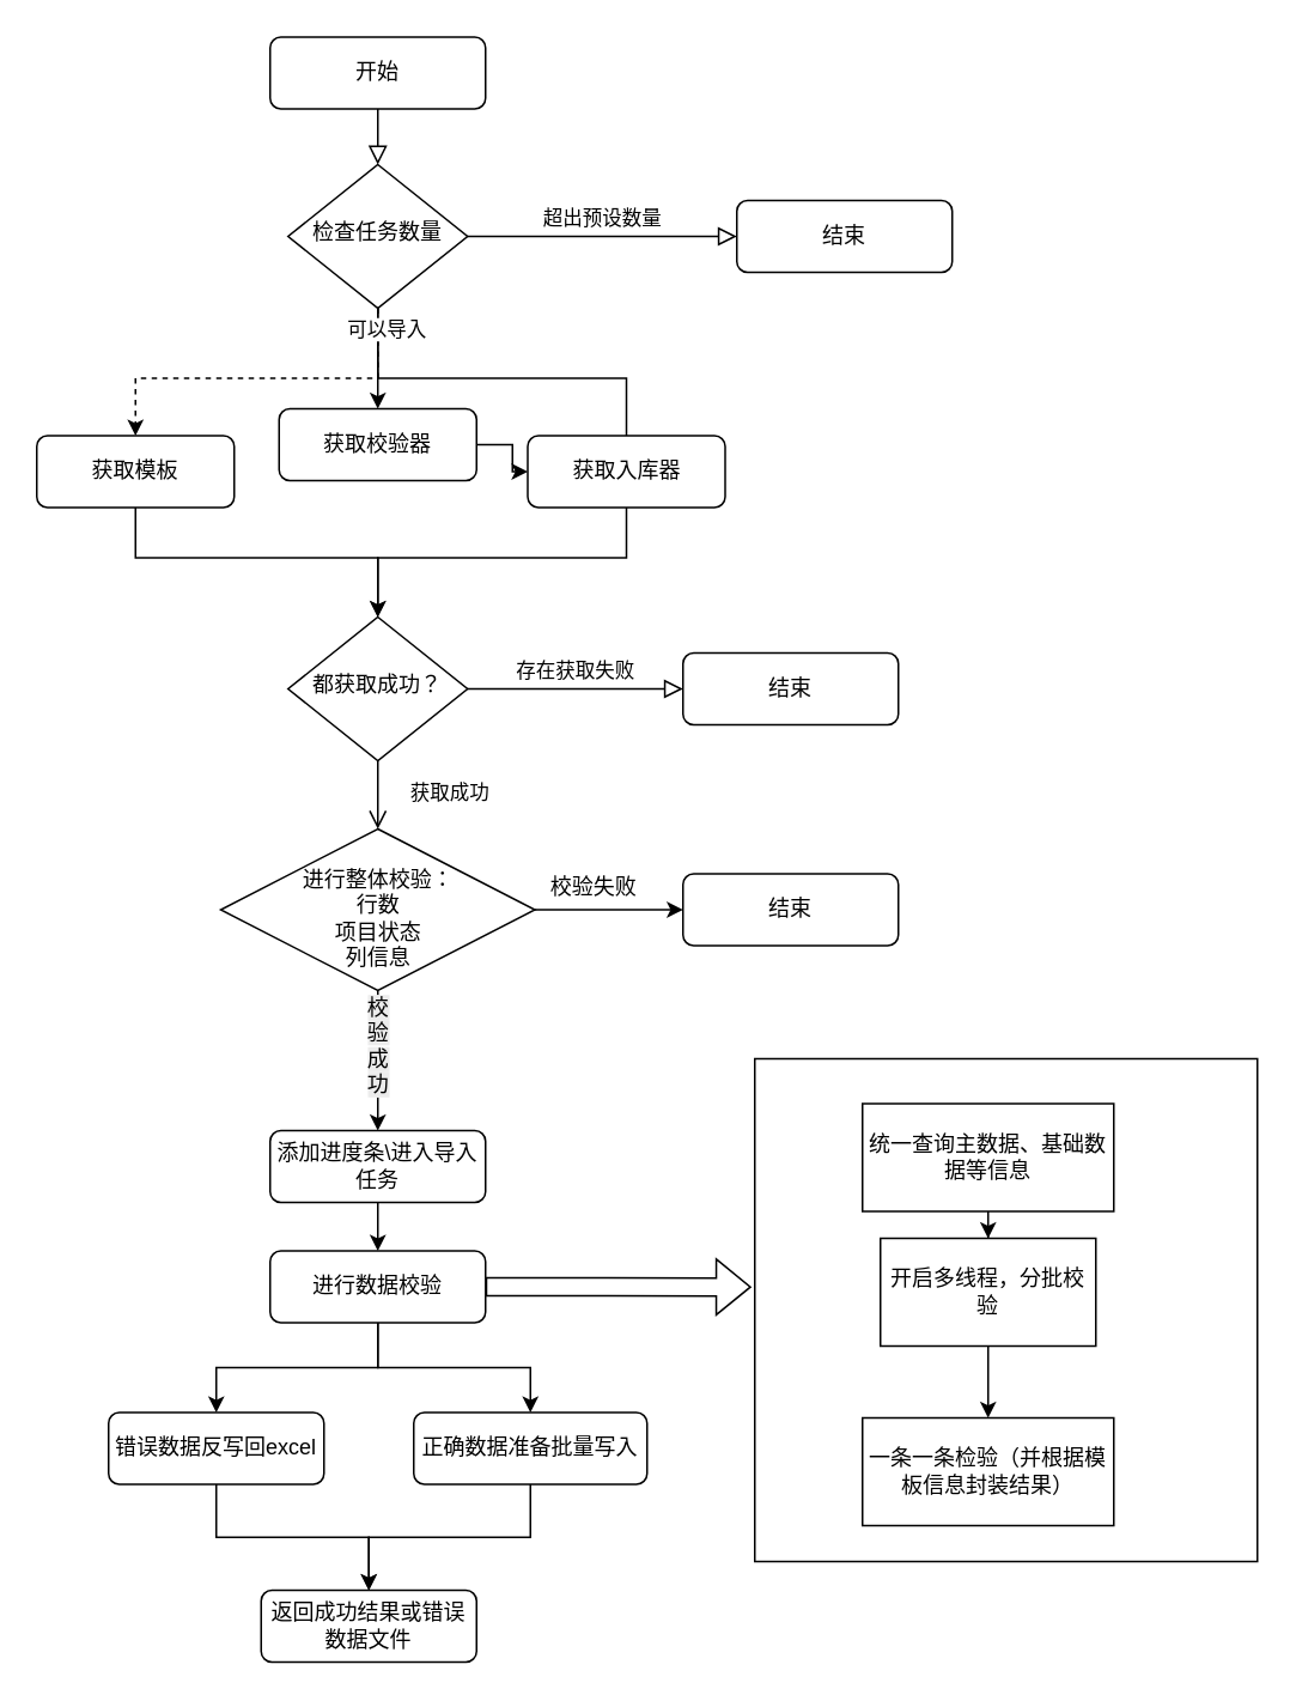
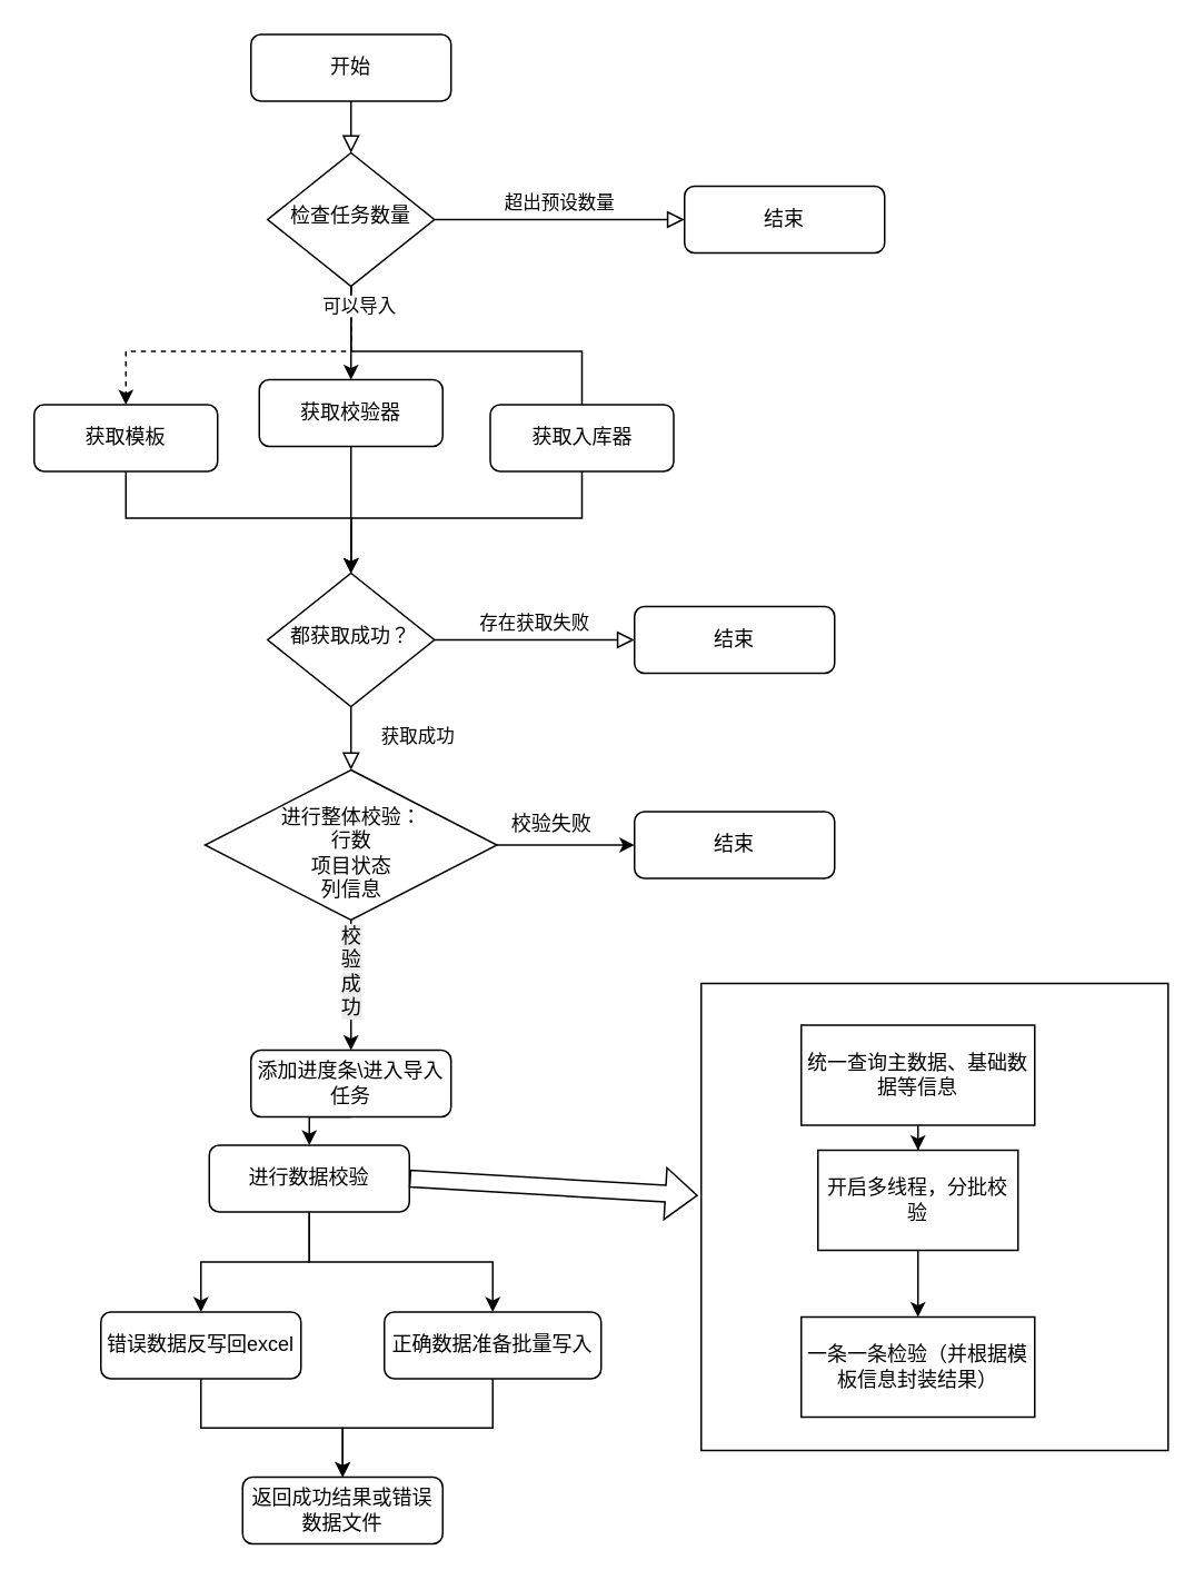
- <mxCell id="17" style="edgeStyle=orthogonalEdgeStyle;rounded=0;orthogonalLoop=1;jettySize=auto;html=1;" edge="1" parent="1" source="18" target="20"><mxGeometry relative="1" as="geometry" /></mxCell>
+ <mxCell id="17" style="edgeStyle=orthogonalEdgeStyle;rounded=0;orthogonalLoop=1;jettySize=auto;html=1;entryX=0.5;entryY=0;entryDx=0;entryDy=0;" edge="1" parent="1" source="18" target="13"><mxGeometry relative="1" as="geometry" /></mxCell>
- <mxCell id="11" value="获取成功" style="rounded=0;html=1;jettySize=auto;orthogonalLoop=1;fontSize=11;endArrow=open;endFill=0;endSize=8;strokeWidth=1;shadow=0;labelBackgroundColor=none;edgeStyle=orthogonalEdgeStyle;entryX=0.5;entryY=0;entryDx=0;entryDy=0;" parent="1" source="13" target="24" edge="1"><mxGeometry x="0.059" y="40" relative="1" as="geometry"><mxPoint as="offset" /><mxPoint x="210" y="620" as="targetPoint" /><Array as="points" /></mxGeometry></mxCell>
+ <mxCell id="11" value="获取成功" style="rounded=0;html=1;jettySize=auto;orthogonalLoop=1;fontSize=11;endArrow=block;endFill=0;endSize=8;strokeWidth=1;shadow=0;labelBackgroundColor=none;edgeStyle=orthogonalEdgeStyle;entryX=0.5;entryY=0;entryDx=0;entryDy=0;" parent="1" source="13" target="24" edge="1"><mxGeometry x="0.059" y="40" relative="1" as="geometry"><mxPoint as="offset" /><mxPoint x="210" y="620" as="targetPoint" /><Array as="points" /></mxGeometry></mxCell>
- <mxCell id="31" value="进行数据校验" style="rounded=1;whiteSpace=wrap;html=1;fontSize=12;glass=0;strokeWidth=1;shadow=0;" vertex="1" parent="1"><mxGeometry x="150" y="696" width="120" height="40" as="geometry" /></mxCell>
+ <mxCell id="31" value="进行数据校验" style="rounded=1;whiteSpace=wrap;html=1;fontSize=12;glass=0;strokeWidth=1;shadow=0;" vertex="1" parent="1"><mxGeometry x="125" y="686" width="120" height="40" as="geometry" /></mxCell>
